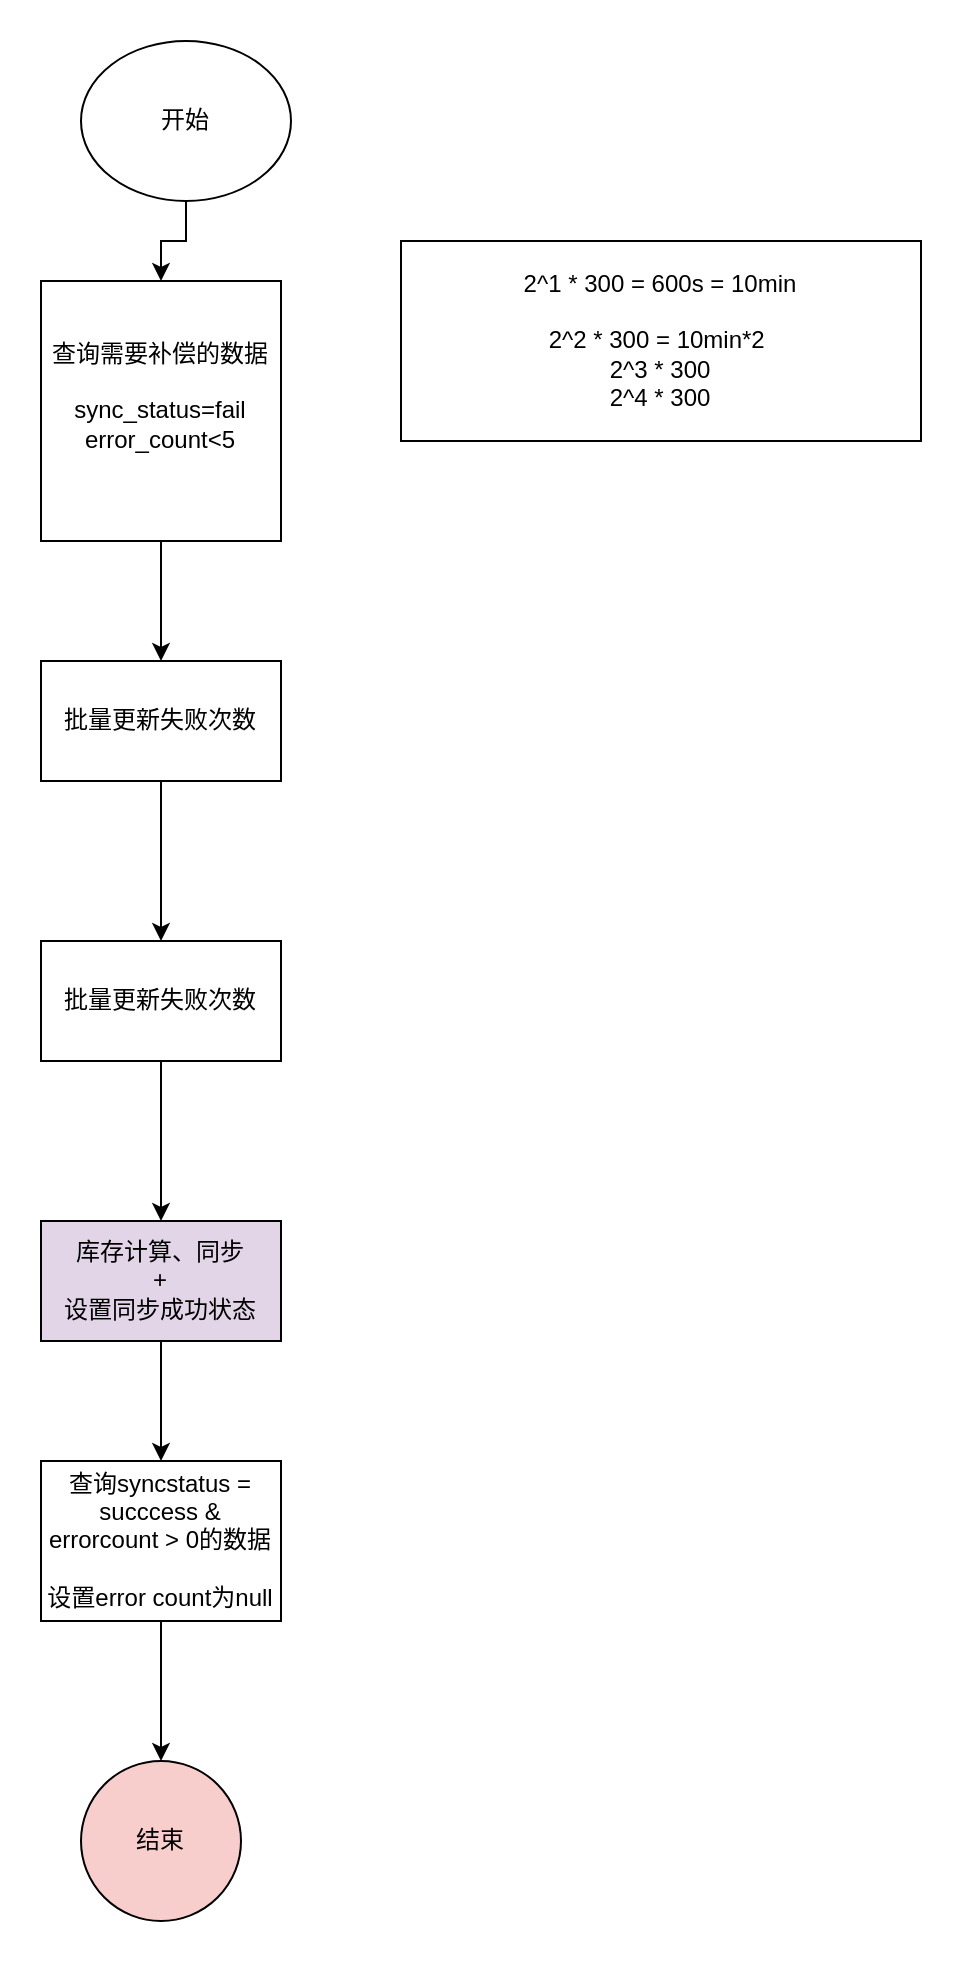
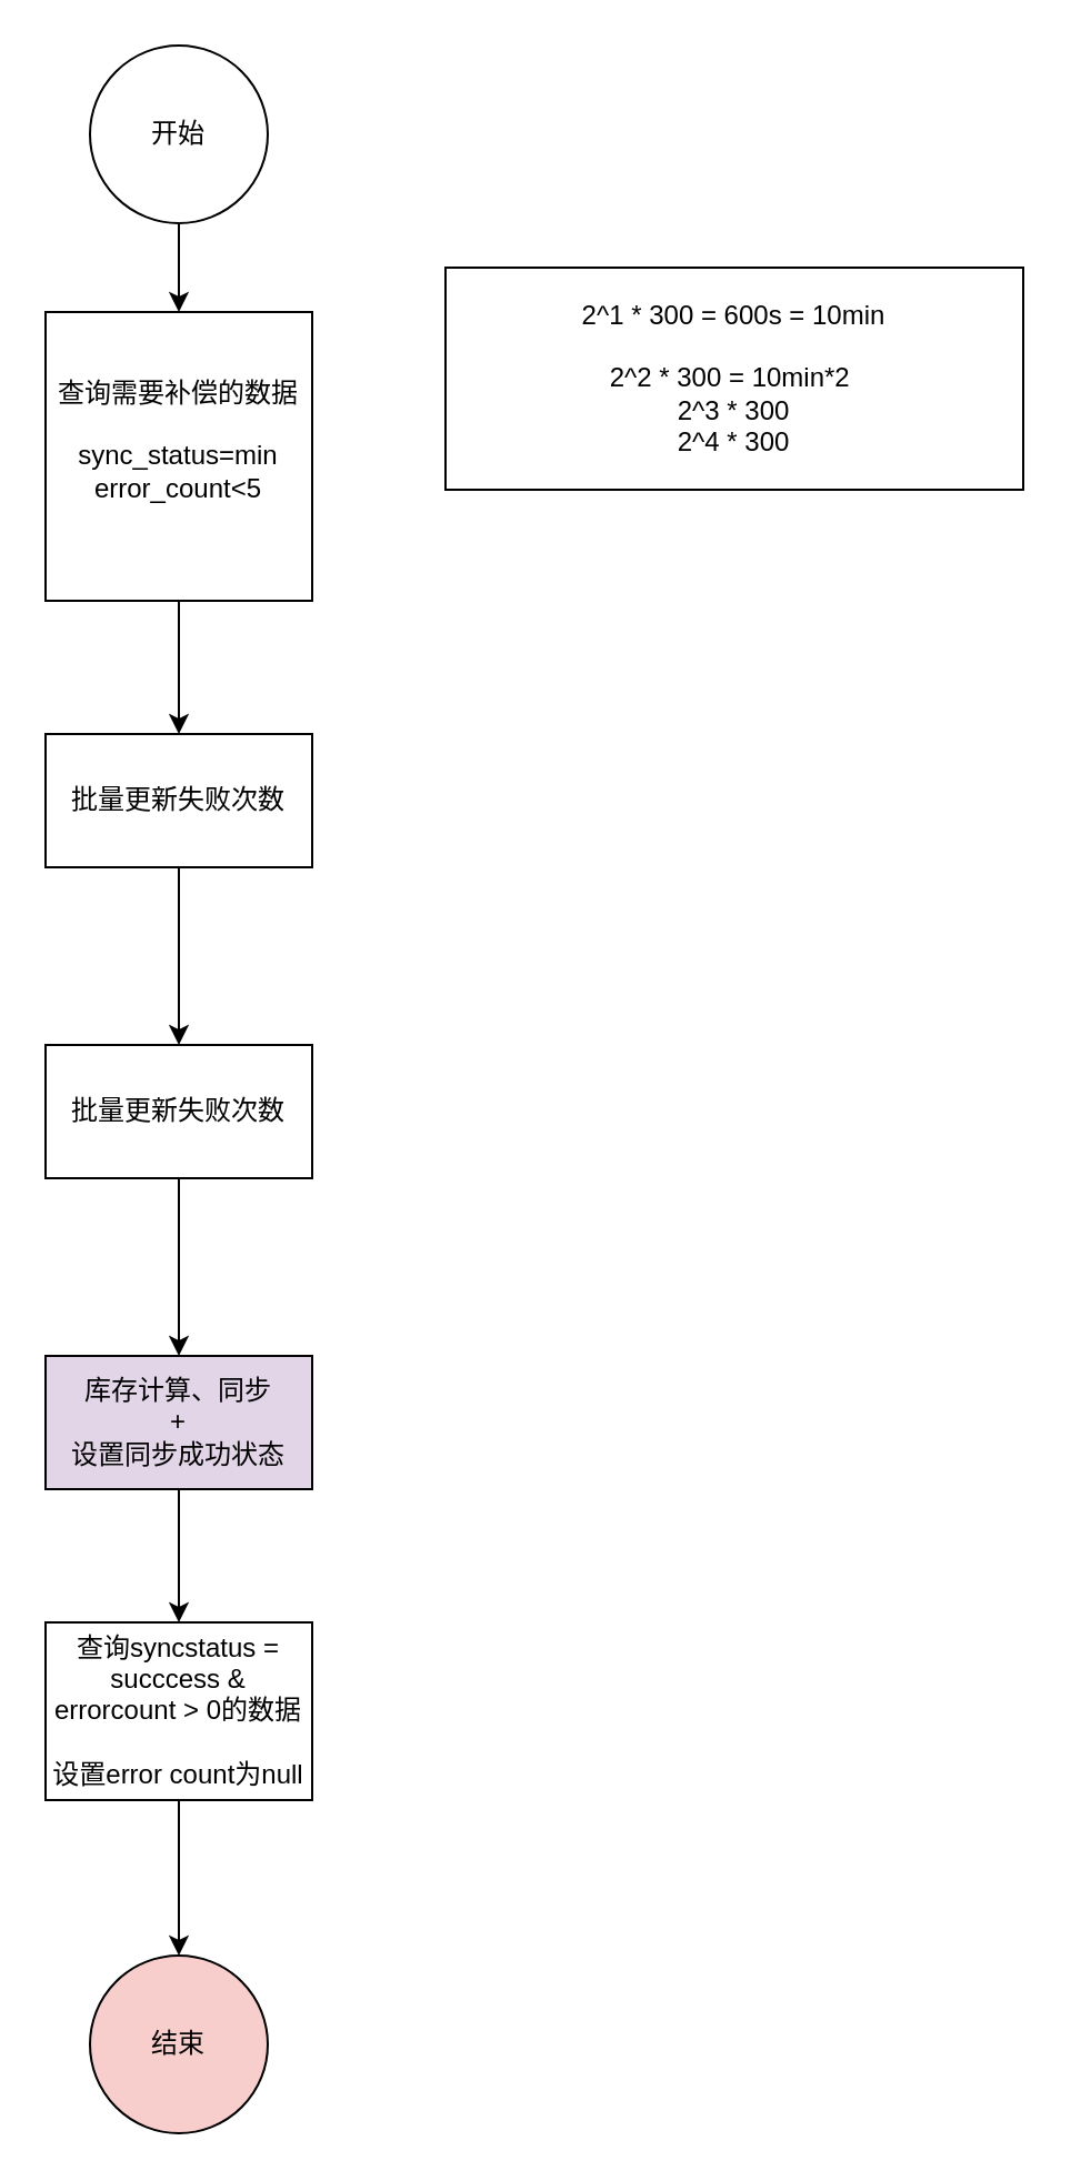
- <mxCell id="3" value="开始" style="ellipse;whiteSpace=wrap;html=1;aspect=fixed;" vertex="1" parent="1"><mxGeometry x="40" y="20" width="105" height="80" as="geometry" /></mxCell>
+ <mxCell id="3" value="开始" style="ellipse;whiteSpace=wrap;html=1;aspect=fixed;" vertex="1" parent="1"><mxGeometry x="40" y="20" width="80" height="80" as="geometry" /></mxCell>
- <mxCell id="5" value="查询需要补偿的数据&lt;div&gt;&lt;br&gt;&lt;/div&gt;&lt;div&gt;sync_status=fail&lt;/div&gt;&lt;div&gt;error_count&amp;lt;5&lt;/div&gt;&lt;div&gt;&lt;br&gt;&lt;/div&gt;" style="whiteSpace=wrap;html=1;" vertex="1" parent="1"><mxGeometry x="20" y="140" width="120" height="130" as="geometry" /></mxCell>
+ <mxCell id="5" value="查询需要补偿的数据&lt;div&gt;&lt;br&gt;&lt;/div&gt;&lt;div&gt;sync_status=min&lt;/div&gt;&lt;div&gt;error_count&amp;lt;5&lt;/div&gt;&lt;div&gt;&lt;br&gt;&lt;/div&gt;" style="whiteSpace=wrap;html=1;" vertex="1" parent="1"><mxGeometry x="20" y="140" width="120" height="130" as="geometry" /></mxCell>
